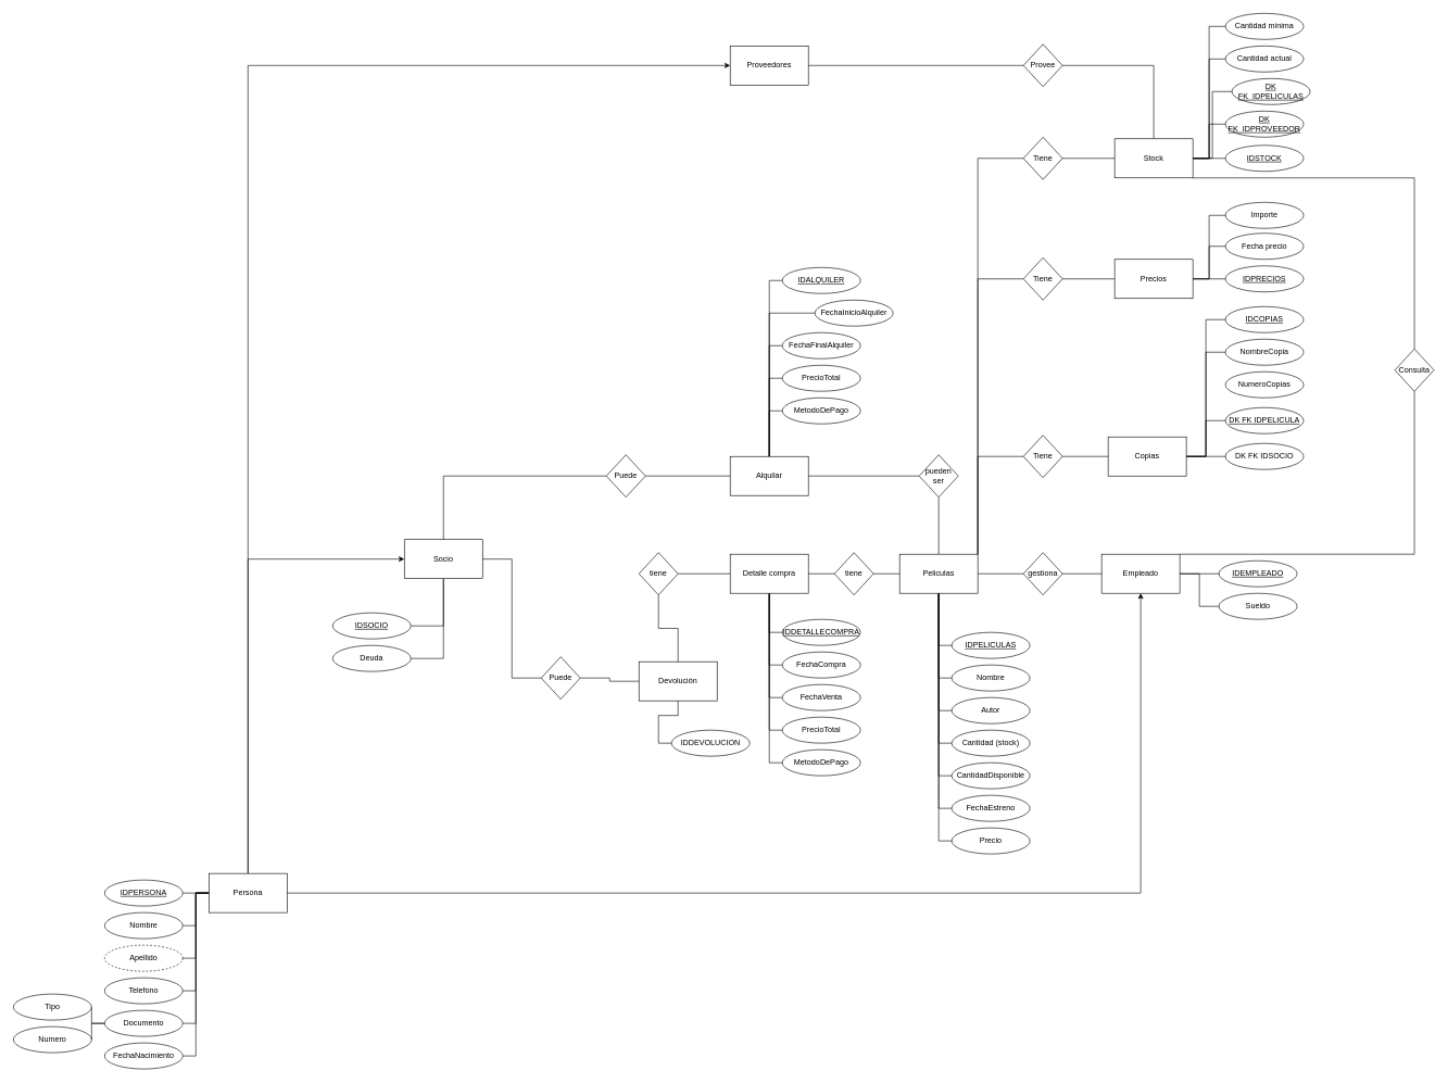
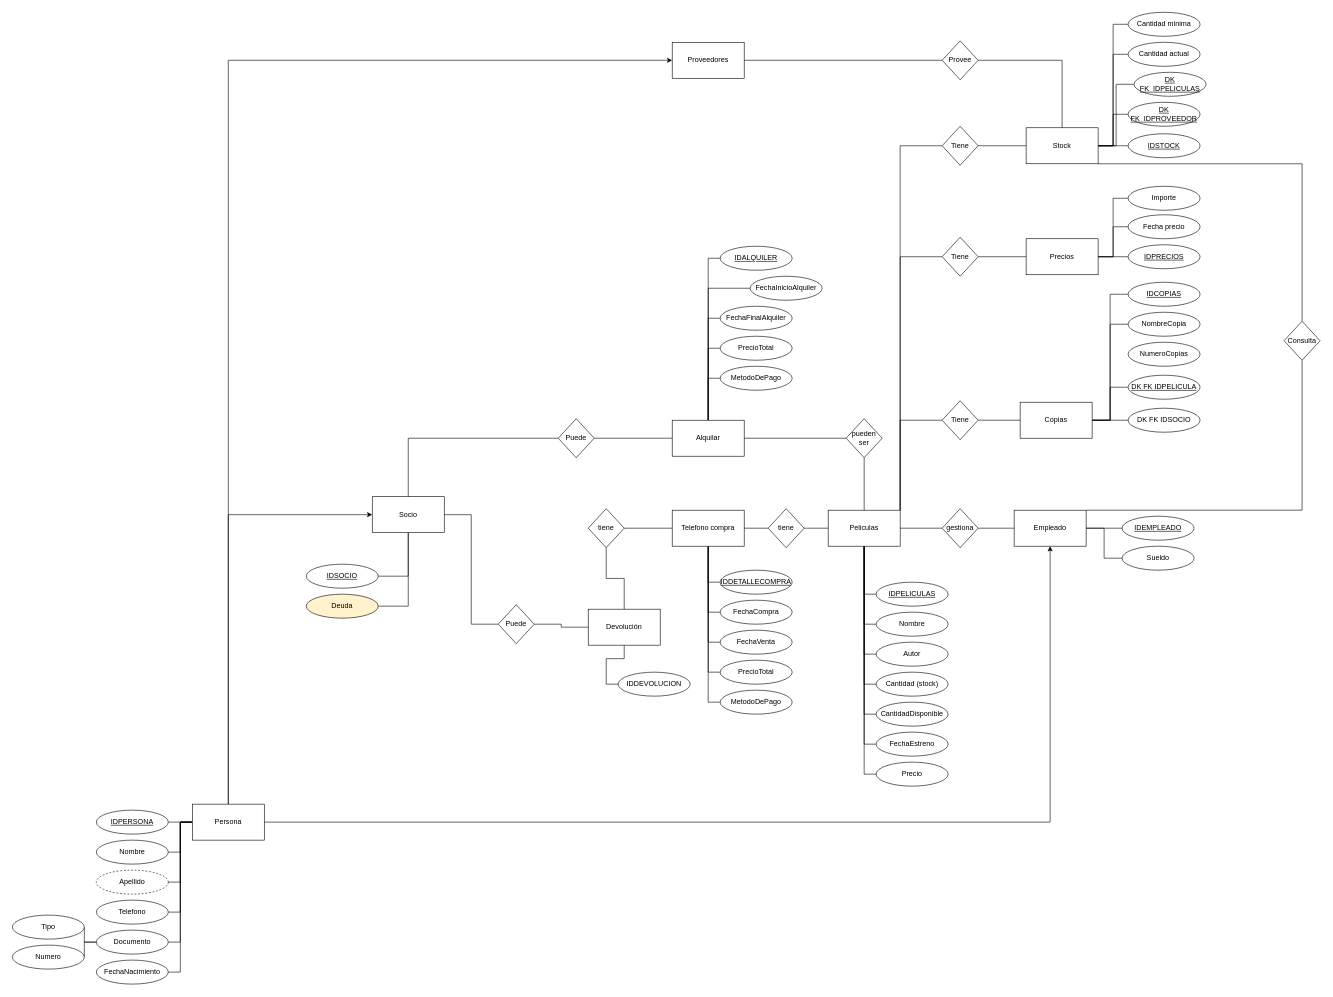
- <mxCell id="44" value="Detalle compra" style="rounded=0;whiteSpace=wrap;html=1;" vertex="1" parent="1"><mxGeometry x="1120" y="850" width="120" height="60" as="geometry" /></mxCell>
+ <mxCell id="44" value="Telefono compra" style="rounded=0;whiteSpace=wrap;html=1;" vertex="1" parent="1"><mxGeometry x="1120" y="850" width="120" height="60" as="geometry" /></mxCell>
- <mxCell id="69" value="Deuda" style="ellipse;whiteSpace=wrap;html=1;" vertex="1" parent="1"><mxGeometry x="510" y="990" width="120" height="40" as="geometry" /></mxCell>
+ <mxCell id="69" value="Deuda" style="ellipse;whiteSpace=wrap;html=1;fillColor=#fff2cc;" vertex="1" parent="1"><mxGeometry x="510" y="990" width="120" height="40" as="geometry" /></mxCell>
